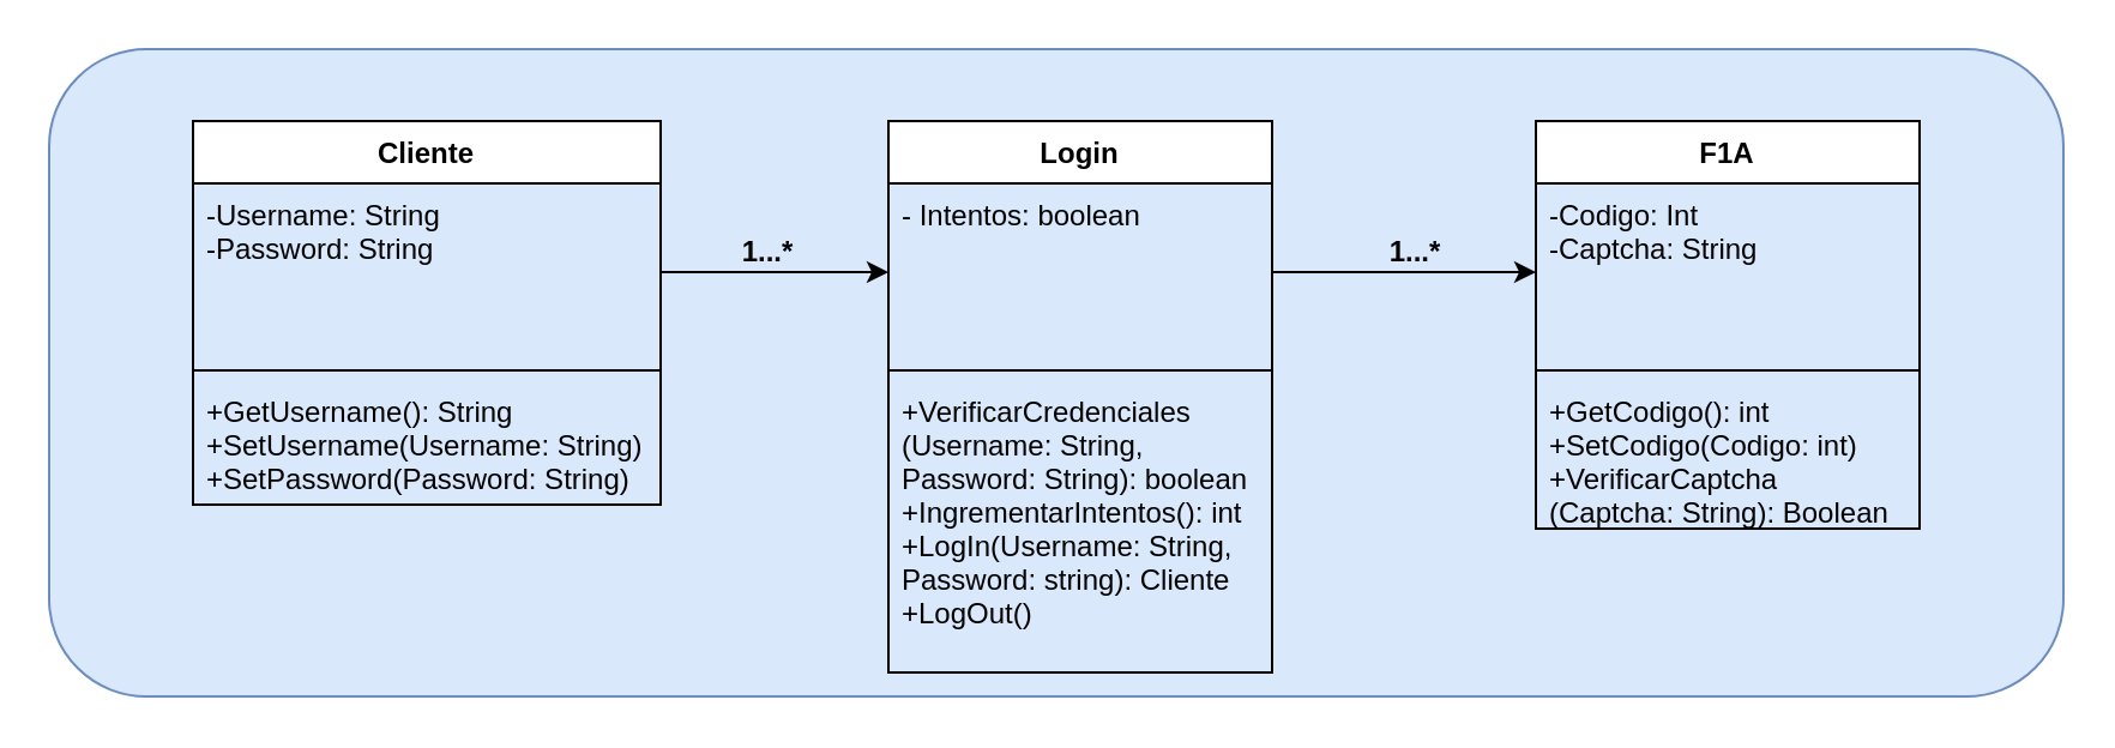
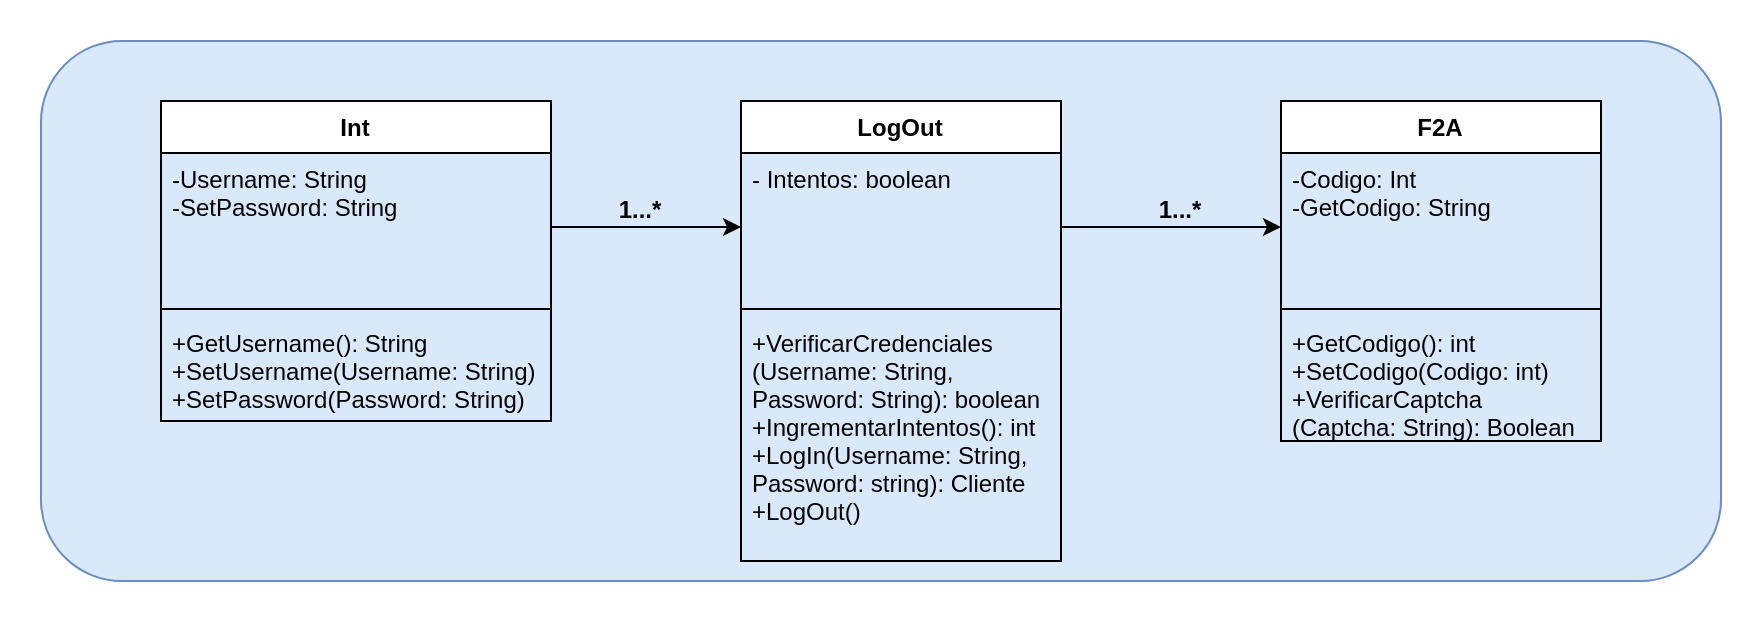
- <mxCell id="3" value="Cliente" style="swimlane;fontStyle=1;align=center;verticalAlign=top;childLayout=stackLayout;horizontal=1;startSize=26;horizontalStack=0;resizeParent=1;resizeParentMax=0;resizeLast=0;collapsible=1;marginBottom=0;" parent="1" vertex="1"><mxGeometry x="80" y="50" width="195" height="160" as="geometry" /></mxCell>
+ <mxCell id="3" value="Int" style="swimlane;fontStyle=1;align=center;verticalAlign=top;childLayout=stackLayout;horizontal=1;startSize=26;horizontalStack=0;resizeParent=1;resizeParentMax=0;resizeLast=0;collapsible=1;marginBottom=0;" parent="1" vertex="1"><mxGeometry x="80" y="50" width="195" height="160" as="geometry" /></mxCell>
- <mxCell id="7" value="Login" style="swimlane;fontStyle=1;align=center;verticalAlign=top;childLayout=stackLayout;horizontal=1;startSize=26;horizontalStack=0;resizeParent=1;resizeParentMax=0;resizeLast=0;collapsible=1;marginBottom=0;" parent="1" vertex="1"><mxGeometry x="370" y="50" width="160" height="230" as="geometry" /></mxCell>
+ <mxCell id="7" value="LogOut" style="swimlane;fontStyle=1;align=center;verticalAlign=top;childLayout=stackLayout;horizontal=1;startSize=26;horizontalStack=0;resizeParent=1;resizeParentMax=0;resizeLast=0;collapsible=1;marginBottom=0;" parent="1" vertex="1"><mxGeometry x="370" y="50" width="160" height="230" as="geometry" /></mxCell>
- <mxCell id="11" value="F1A" style="swimlane;fontStyle=1;align=center;verticalAlign=top;childLayout=stackLayout;horizontal=1;startSize=26;horizontalStack=0;resizeParent=1;resizeParentMax=0;resizeLast=0;collapsible=1;marginBottom=0;" parent="1" vertex="1"><mxGeometry x="640" y="50" width="160" height="170" as="geometry" /></mxCell>
+ <mxCell id="11" value="F2A" style="swimlane;fontStyle=1;align=center;verticalAlign=top;childLayout=stackLayout;horizontal=1;startSize=26;horizontalStack=0;resizeParent=1;resizeParentMax=0;resizeLast=0;collapsible=1;marginBottom=0;" parent="1" vertex="1"><mxGeometry x="640" y="50" width="160" height="170" as="geometry" /></mxCell>
- <mxCell id="4" value="-Username: String&#10;-Password: String" style="text;strokeColor=none;fillColor=none;align=left;verticalAlign=top;spacingLeft=4;spacingRight=4;overflow=hidden;rotatable=0;points=[[0,0.5],[1,0.5]];portConstraint=eastwest;" parent="3" vertex="1"><mxGeometry y="26" width="195" height="74" as="geometry" /></mxCell>
+ <mxCell id="4" value="-Username: String&#10;-SetPassword: String" style="text;strokeColor=none;fillColor=none;align=left;verticalAlign=top;spacingLeft=4;spacingRight=4;overflow=hidden;rotatable=0;points=[[0,0.5],[1,0.5]];portConstraint=eastwest;" parent="3" vertex="1"><mxGeometry y="26" width="195" height="74" as="geometry" /></mxCell>
- <mxCell id="12" value="-Codigo: Int&#10;-Captcha: String" style="text;strokeColor=none;fillColor=none;align=left;verticalAlign=top;spacingLeft=4;spacingRight=4;overflow=hidden;rotatable=0;points=[[0,0.5],[1,0.5]];portConstraint=eastwest;" parent="11" vertex="1"><mxGeometry y="26" width="160" height="74" as="geometry" /></mxCell>
+ <mxCell id="12" value="-Codigo: Int&#10;-GetCodigo: String" style="text;strokeColor=none;fillColor=none;align=left;verticalAlign=top;spacingLeft=4;spacingRight=4;overflow=hidden;rotatable=0;points=[[0,0.5],[1,0.5]];portConstraint=eastwest;" parent="11" vertex="1"><mxGeometry y="26" width="160" height="74" as="geometry" /></mxCell>
